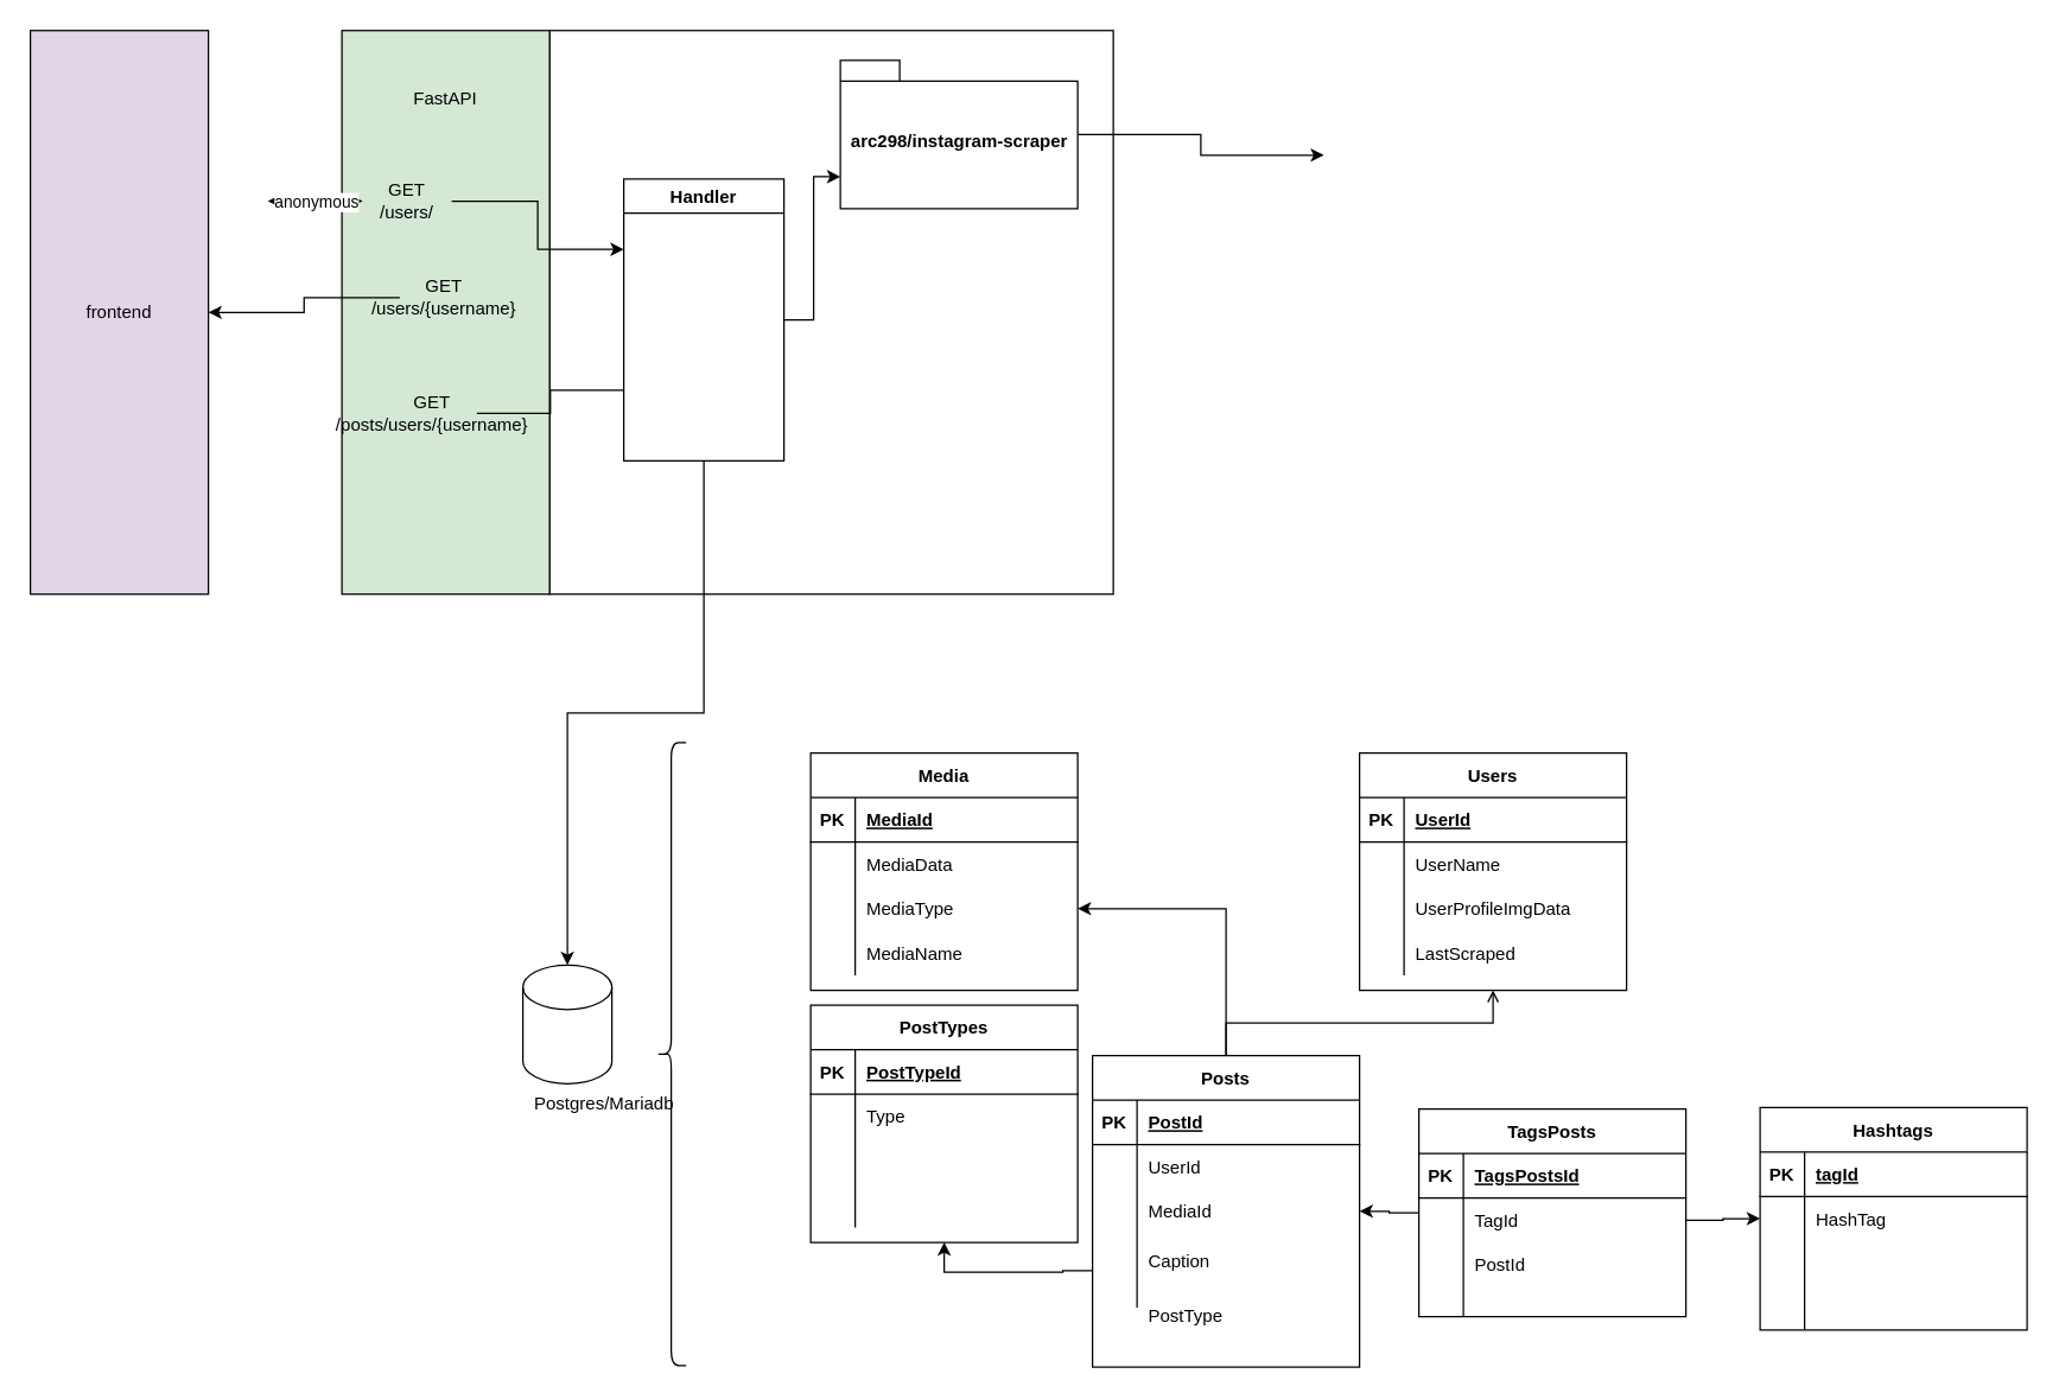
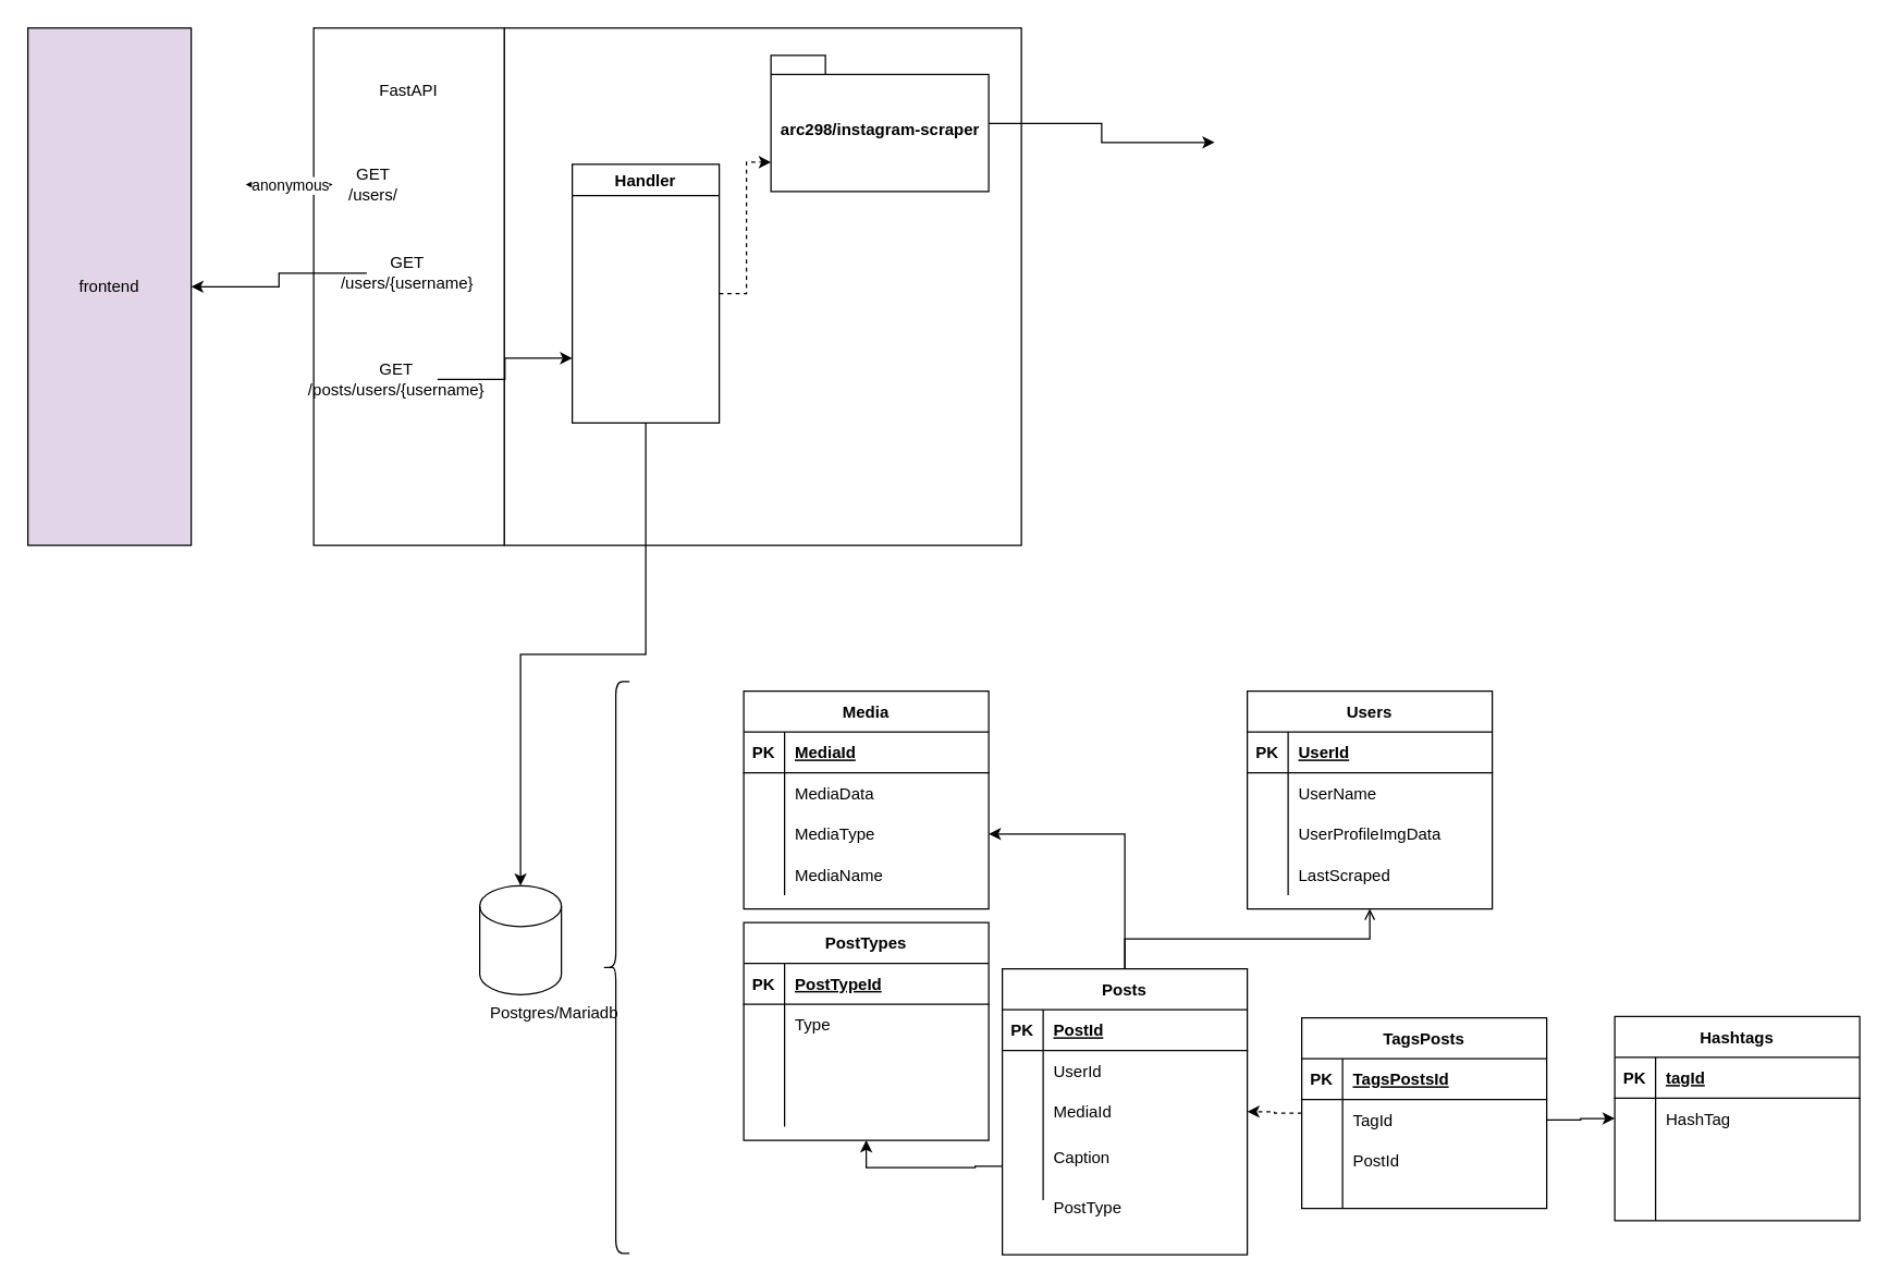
- <mxCell id="95" style="edgeStyle=orthogonalEdgeStyle;rounded=0;orthogonalLoop=1;jettySize=auto;html=1;entryX=0;entryY=0.25;entryDx=0;entryDy=0;startArrow=none;startFill=0;" edge="1" parent="1" source="96" target="107"><mxGeometry relative="1" as="geometry" /></mxCell>
- <mxCell id="105" style="edgeStyle=orthogonalEdgeStyle;rounded=0;orthogonalLoop=1;jettySize=auto;html=1;entryX=0;entryY=0;entryDx=0;entryDy=78.5;entryPerimeter=0;startArrow=none;startFill=0;" edge="1" parent="1" source="107" target="4"><mxGeometry relative="1" as="geometry" /></mxCell>
+ <mxCell id="105" style="edgeStyle=orthogonalEdgeStyle;rounded=0;orthogonalLoop=1;jettySize=auto;html=1;entryX=0;entryY=0;entryDx=0;entryDy=78.5;entryPerimeter=0;startArrow=none;startFill=0;dashed=1;" edge="1" parent="1" source="107" target="4"><mxGeometry relative="1" as="geometry" /></mxCell>
- <mxCell id="5" value="FastAPI&lt;br&gt;&lt;br&gt;&lt;br&gt;&lt;br&gt;&lt;br&gt;&lt;br&gt;&lt;br&gt;&lt;br&gt;&lt;br&gt;&lt;br&gt;&lt;br&gt;&lt;br&gt;&lt;br&gt;&lt;br&gt;&lt;br&gt;&lt;br&gt;&lt;br&gt;&lt;br&gt;&lt;br&gt;&lt;br&gt;&lt;br&gt;" style="rounded=0;whiteSpace=wrap;html=1;fillColor=#d5e8d4;" vertex="1" parent="1"><mxGeometry x="230" y="20" width="140" height="380" as="geometry" /></mxCell>
+ <mxCell id="5" value="FastAPI&lt;br&gt;&lt;br&gt;&lt;br&gt;&lt;br&gt;&lt;br&gt;&lt;br&gt;&lt;br&gt;&lt;br&gt;&lt;br&gt;&lt;br&gt;&lt;br&gt;&lt;br&gt;&lt;br&gt;&lt;br&gt;&lt;br&gt;&lt;br&gt;&lt;br&gt;&lt;br&gt;&lt;br&gt;&lt;br&gt;&lt;br&gt;" style="rounded=0;whiteSpace=wrap;html=1;" vertex="1" parent="1"><mxGeometry x="230" y="20" width="140" height="380" as="geometry" /></mxCell>
- <mxCell id="97" style="edgeStyle=orthogonalEdgeStyle;rounded=0;orthogonalLoop=1;jettySize=auto;html=1;entryX=0;entryY=0.75;entryDx=0;entryDy=0;startArrow=none;startFill=0;endArrow=none;" edge="1" parent="1" source="98" target="107"><mxGeometry relative="1" as="geometry" /></mxCell>
+ <mxCell id="97" style="edgeStyle=orthogonalEdgeStyle;rounded=0;orthogonalLoop=1;jettySize=auto;html=1;entryX=0;entryY=0.75;entryDx=0;entryDy=0;startArrow=none;startFill=0;" edge="1" parent="1" source="98" target="107"><mxGeometry relative="1" as="geometry" /></mxCell>
- <mxCell id="58" style="edgeStyle=orthogonalEdgeStyle;rounded=0;orthogonalLoop=1;jettySize=auto;html=1;" edge="1" parent="1" source="59" target="73"><mxGeometry relative="1" as="geometry" /></mxCell>
+ <mxCell id="58" style="edgeStyle=orthogonalEdgeStyle;rounded=0;orthogonalLoop=1;jettySize=auto;html=1;dashed=1;" edge="1" parent="1" source="59" target="73"><mxGeometry relative="1" as="geometry" /></mxCell>
